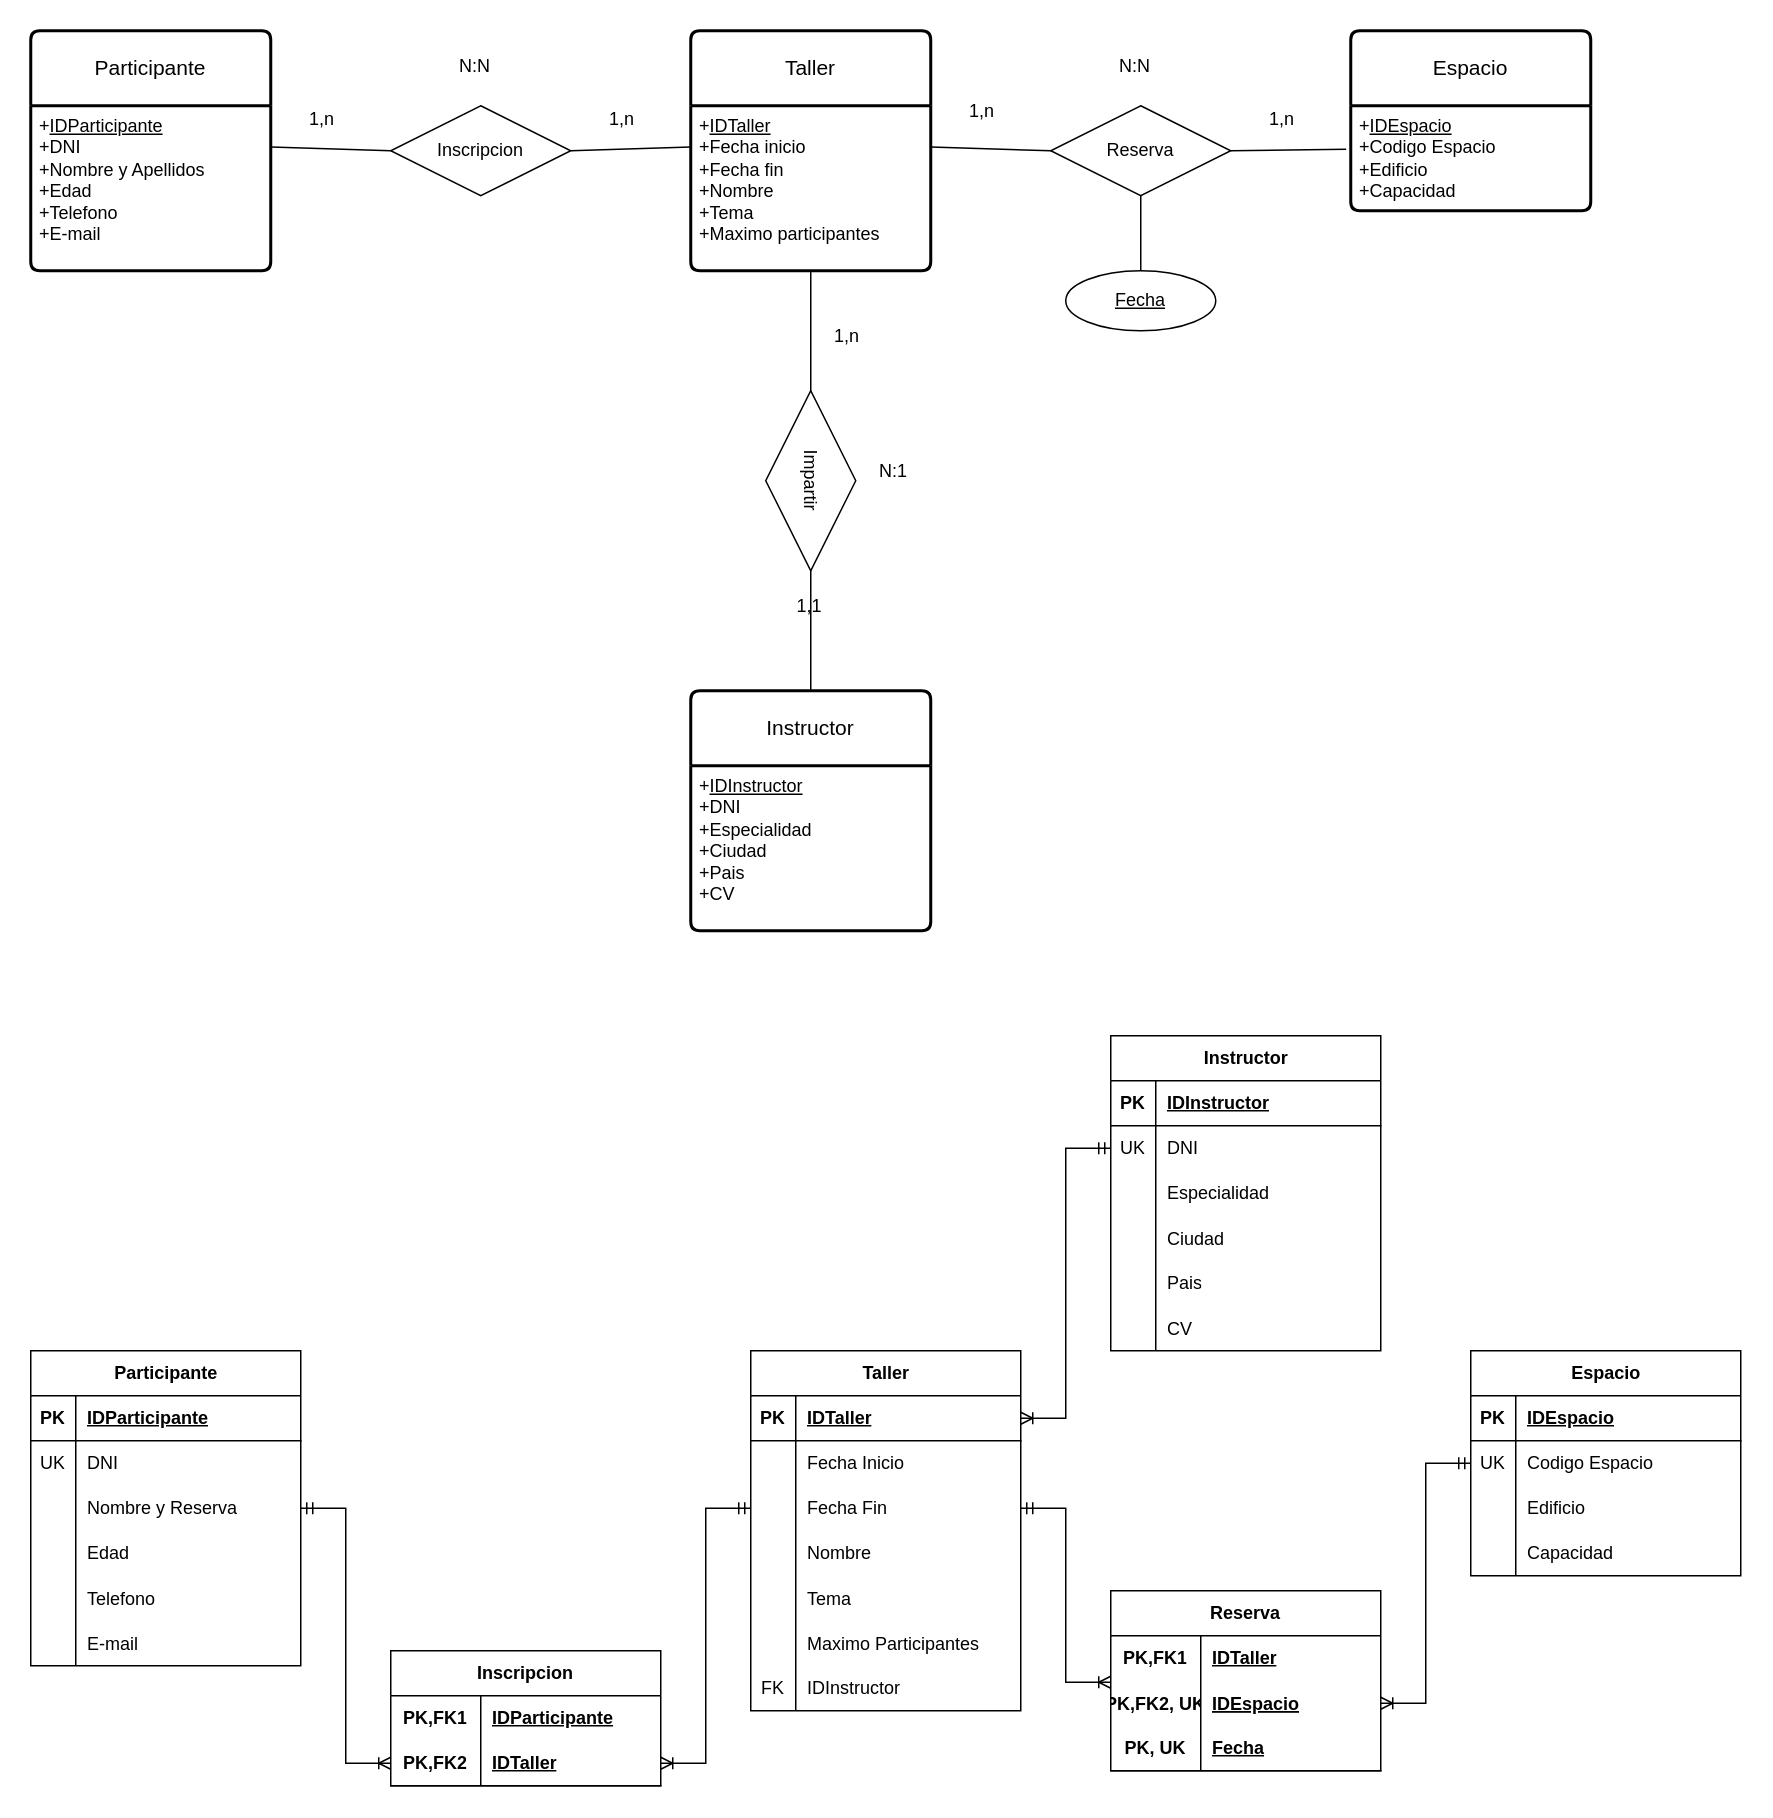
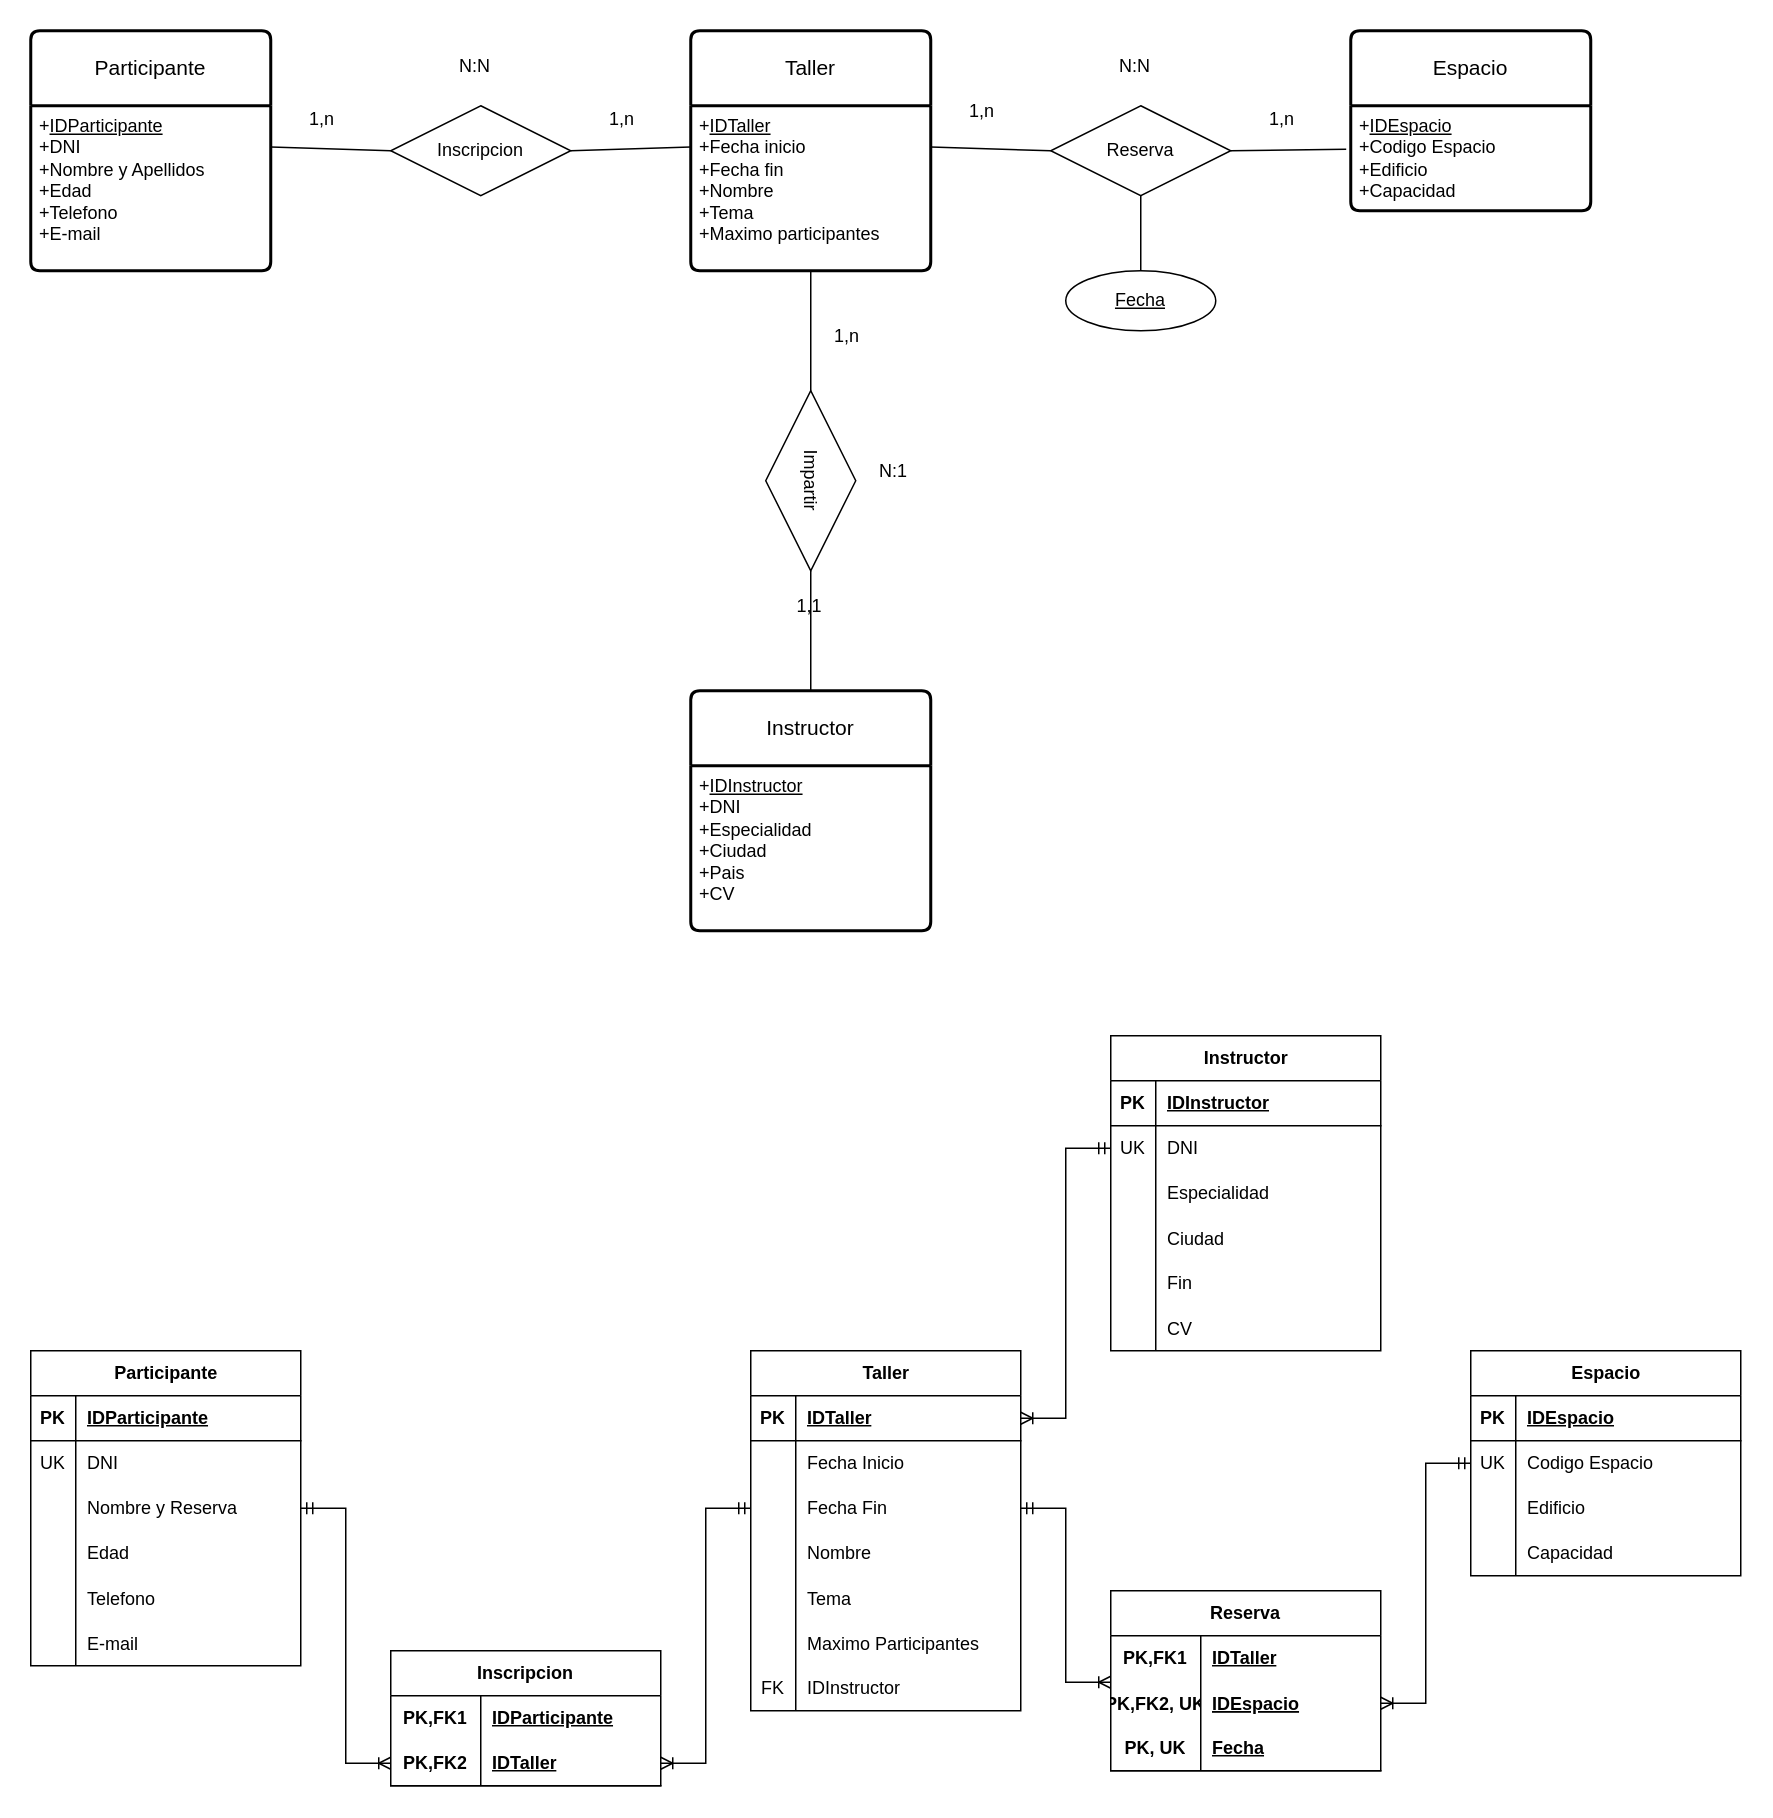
- <mxCell id="45" value="Pais" style="shape=partialRectangle;connectable=0;fillColor=none;top=0;left=0;bottom=0;right=0;align=left;spacingLeft=6;overflow=hidden;whiteSpace=wrap;html=1;" vertex="1" parent="43"><mxGeometry x="30" width="150" height="30" as="geometry"><mxRectangle width="150" height="30" as="alternateBounds" /></mxGeometry></mxCell>
+ <mxCell id="45" value="Fin" style="shape=partialRectangle;connectable=0;fillColor=none;top=0;left=0;bottom=0;right=0;align=left;spacingLeft=6;overflow=hidden;whiteSpace=wrap;html=1;" vertex="1" parent="43"><mxGeometry x="30" width="150" height="30" as="geometry"><mxRectangle width="150" height="30" as="alternateBounds" /></mxGeometry></mxCell>
